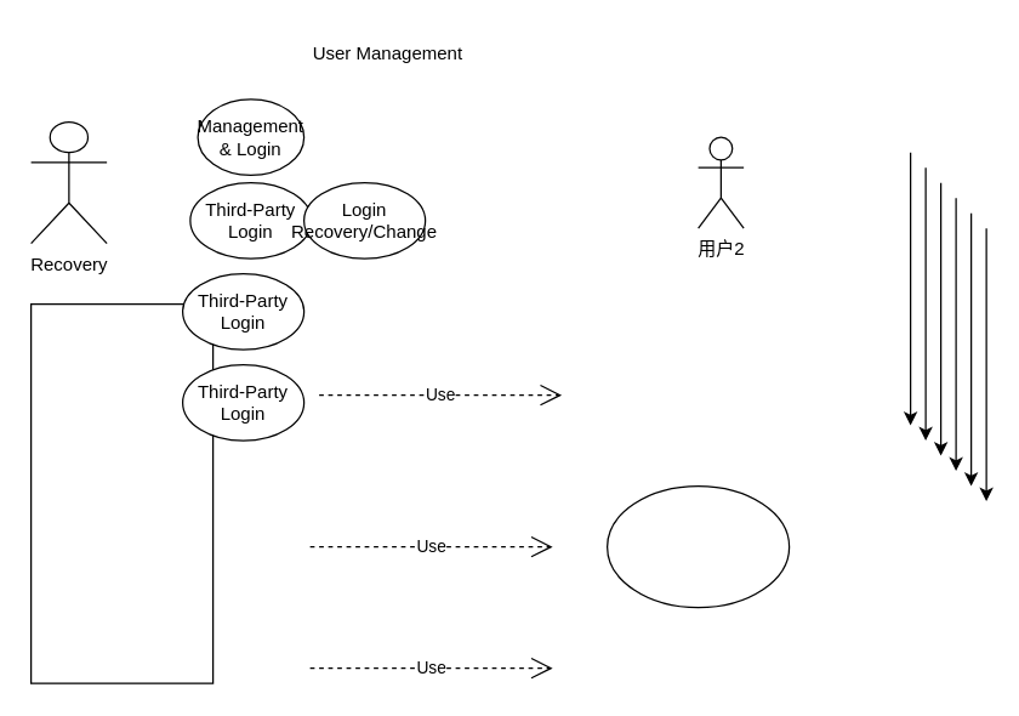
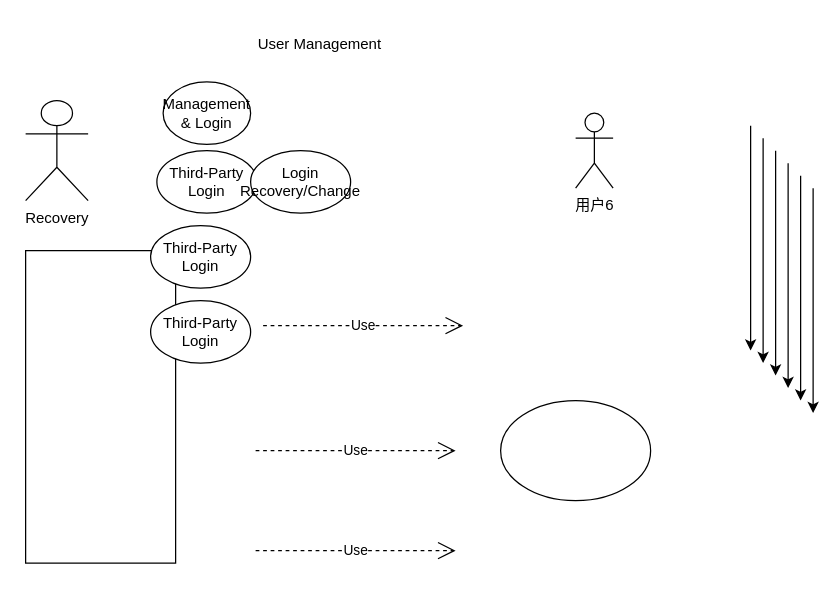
- <mxCell id="3" value="用户2" style="shape=umlActor;html=1;verticalLabelPosition=bottom;verticalAlign=top;align=center;" parent="1" vertex="1"><mxGeometry x="460" y="90" width="30" height="60" as="geometry" /></mxCell>
+ <mxCell id="3" value="用户6" style="shape=umlActor;html=1;verticalLabelPosition=bottom;verticalAlign=top;align=center;" parent="1" vertex="1"><mxGeometry x="460" y="90" width="30" height="60" as="geometry" /></mxCell>
